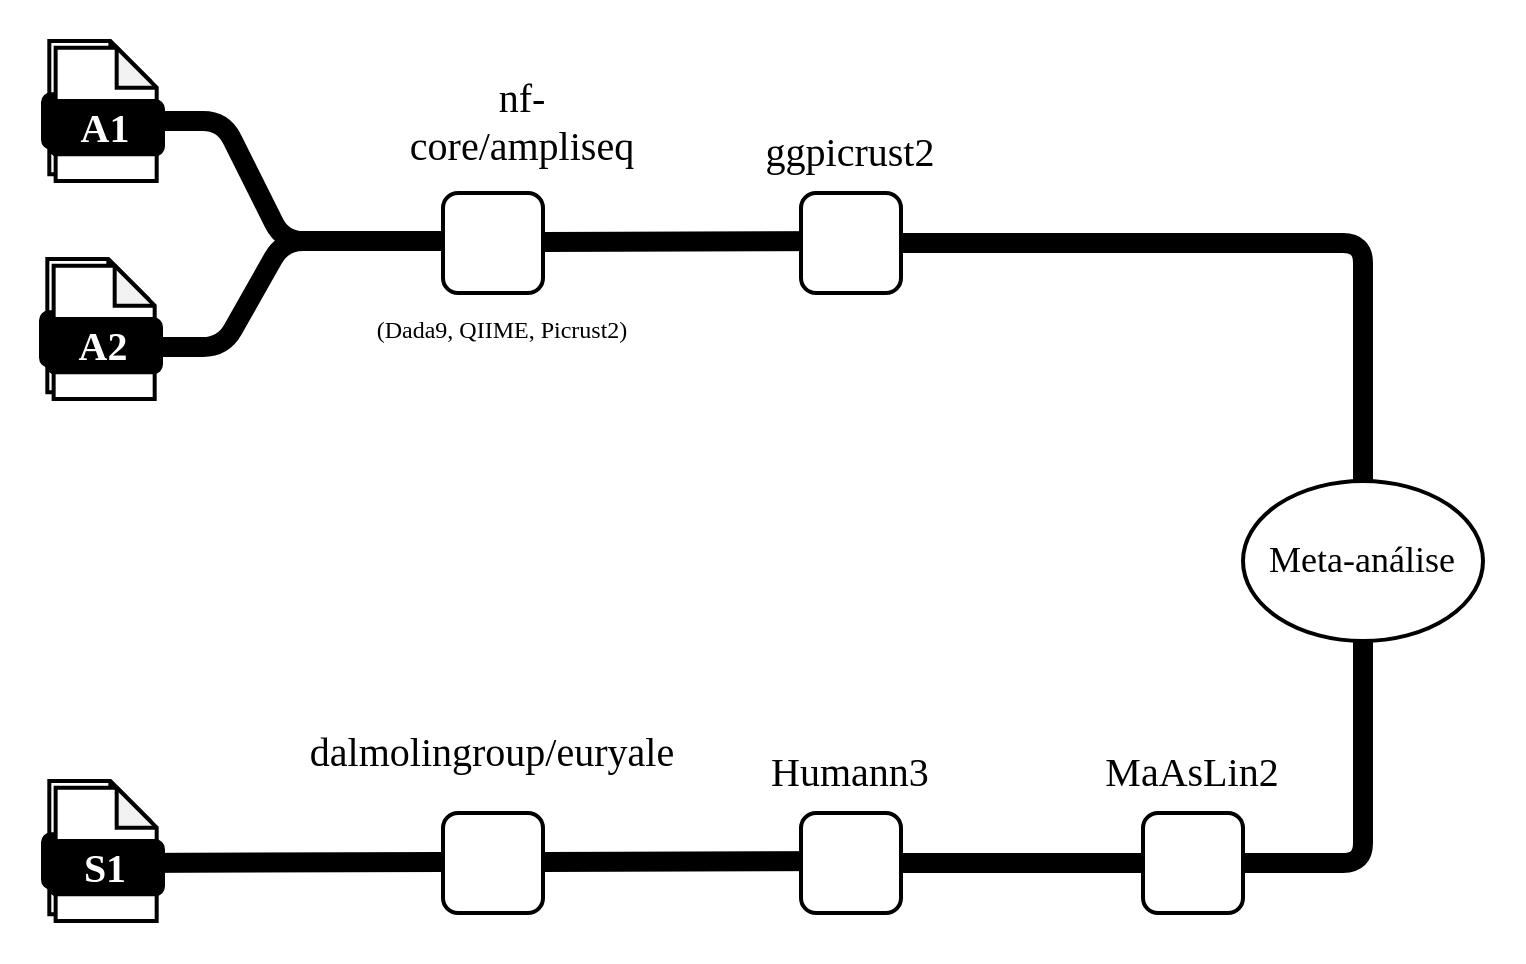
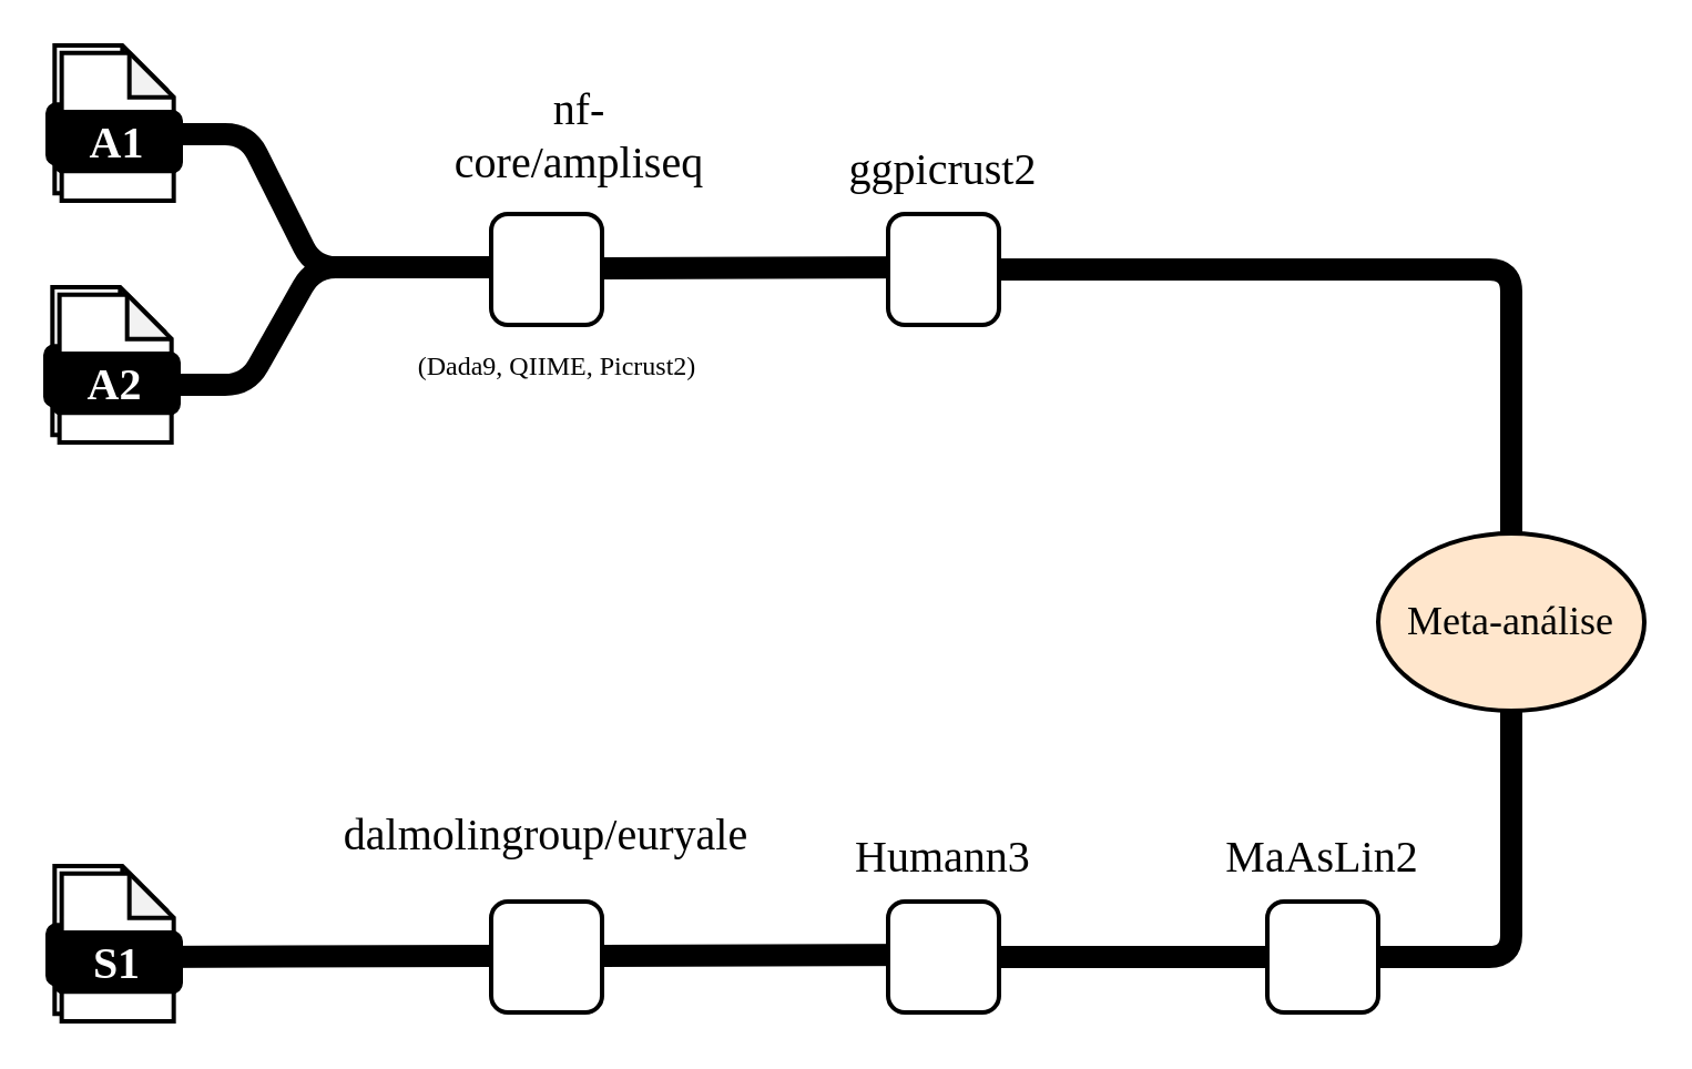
- <mxCell id="37" value="&lt;font style=&quot;font-size: 18px;&quot; data-font-src=&quot;https://fonts.googleapis.com/css?family=Maven+Pro&quot; face=&quot;Maven Pro&quot;&gt;Meta-análise&lt;/font&gt;" style="ellipse;whiteSpace=wrap;html=1;strokeWidth=2;" parent="1" vertex="1"><mxGeometry x="621" y="240" width="120" height="80" as="geometry" /></mxCell>
+ <mxCell id="37" value="&lt;font style=&quot;font-size: 18px;&quot; data-font-src=&quot;https://fonts.googleapis.com/css?family=Maven+Pro&quot; face=&quot;Maven Pro&quot;&gt;Meta-análise&lt;/font&gt;" style="ellipse;whiteSpace=wrap;html=1;strokeWidth=2;fillColor=#ffe6cc;" parent="1" vertex="1"><mxGeometry x="621" y="240" width="120" height="80" as="geometry" /></mxCell>
